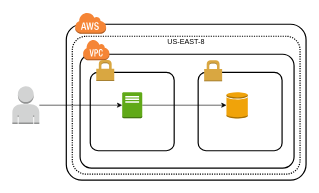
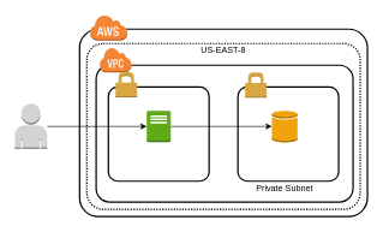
+ <mxCell id="14" value="Private Subnet" style="text;html=1;strokeColor=none;fillColor=none;align=center;verticalAlign=middle;whiteSpace=wrap;rounded=0;" parent="1" vertex="1"><mxGeometry x="350" y="251" width="90" height="20" as="geometry" /></mxCell>
